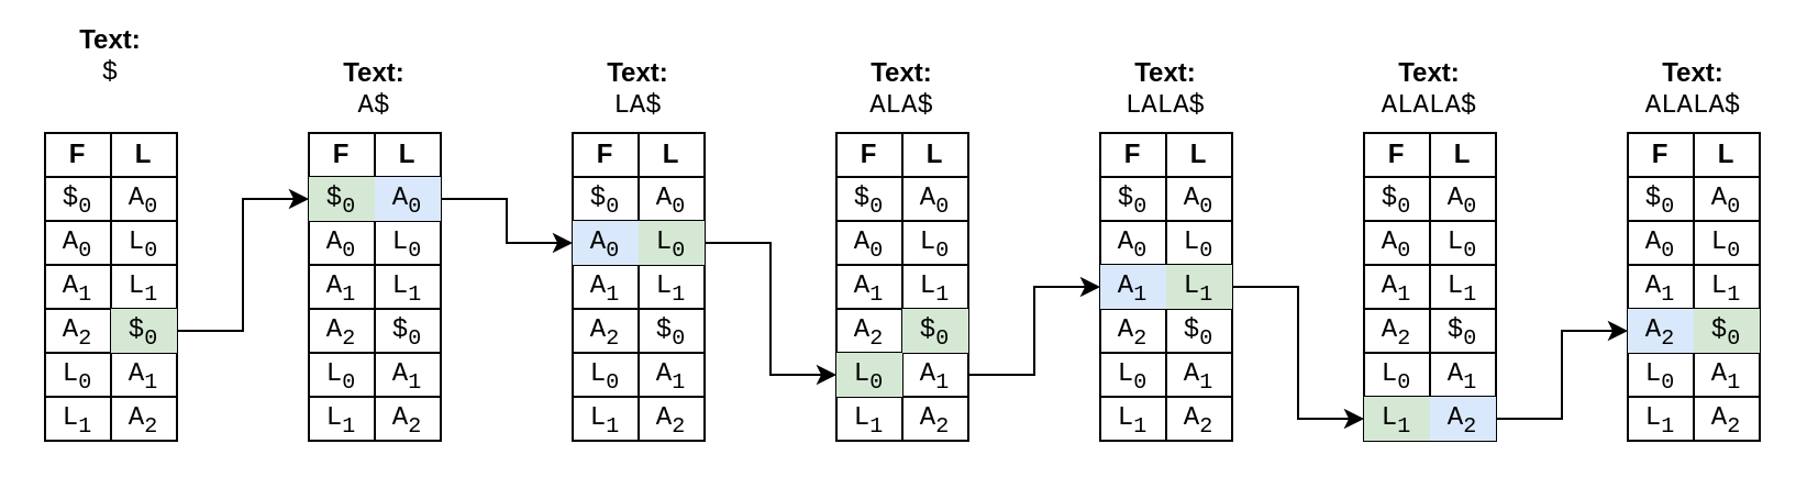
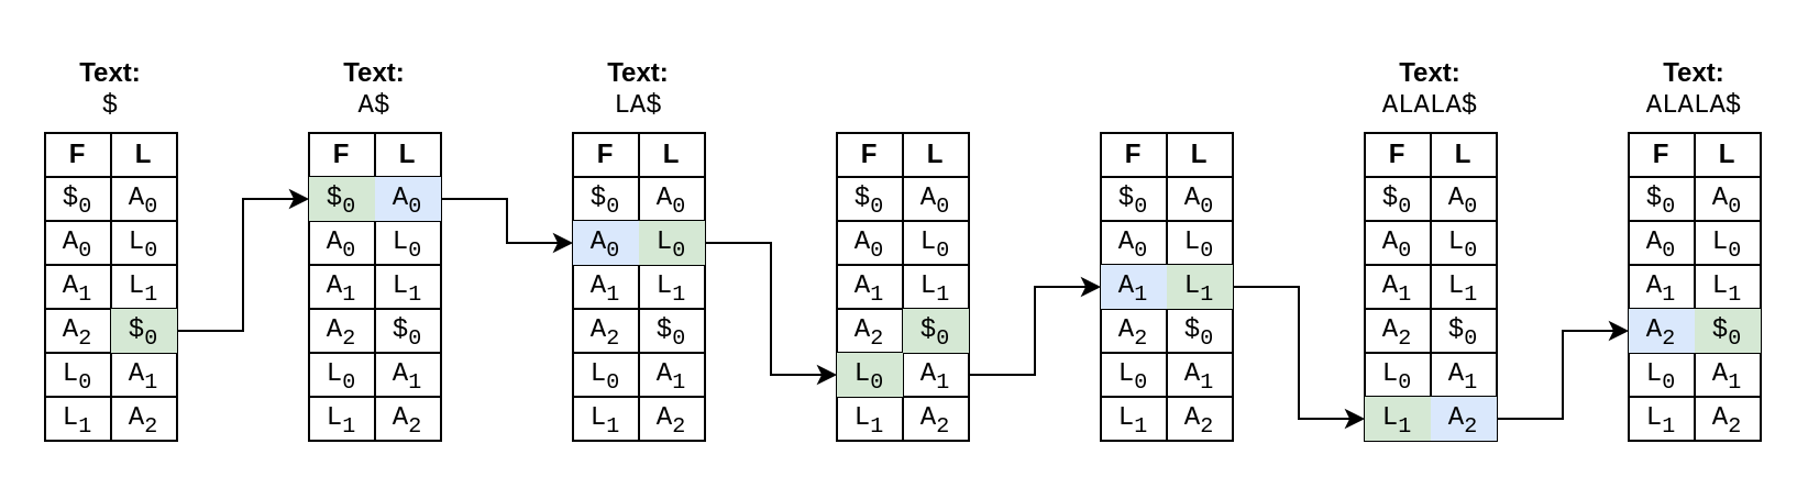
- <mxCell id="24" value="&lt;div&gt;&lt;b&gt;Text:&lt;/b&gt;&lt;/div&gt;&lt;font face=&quot;Courier New&quot;&gt;$&lt;/font&gt;" style="text;html=1;strokeColor=none;fillColor=none;align=center;verticalAlign=middle;whiteSpace=wrap;rounded=0;" vertex="1" parent="1"><mxGeometry x="20" y="5" width="60" height="40" as="geometry" /></mxCell>
+ <mxCell id="24" value="&lt;div&gt;&lt;b&gt;Text:&lt;/b&gt;&lt;/div&gt;&lt;font face=&quot;Courier New&quot;&gt;$&lt;/font&gt;" style="text;html=1;strokeColor=none;fillColor=none;align=center;verticalAlign=middle;whiteSpace=wrap;rounded=0;" vertex="1" parent="1"><mxGeometry x="20" y="20" width="60" height="40" as="geometry" /></mxCell>
- <mxCell id="93" value="&lt;div&gt;&lt;b&gt;Text:&lt;/b&gt;&lt;/div&gt;&lt;font face=&quot;Courier New&quot;&gt;ALA$&lt;/font&gt;" style="text;html=1;strokeColor=none;fillColor=none;align=center;verticalAlign=middle;whiteSpace=wrap;rounded=0;" vertex="1" parent="1"><mxGeometry x="380" y="20" width="60" height="40" as="geometry" /></mxCell>
- <mxCell id="116" value="&lt;div&gt;&lt;b&gt;Text:&lt;/b&gt;&lt;/div&gt;&lt;font face=&quot;Courier New&quot;&gt;LALA$&lt;/font&gt;" style="text;html=1;strokeColor=none;fillColor=none;align=center;verticalAlign=middle;whiteSpace=wrap;rounded=0;" vertex="1" parent="1"><mxGeometry x="500" y="20" width="60" height="40" as="geometry" /></mxCell>
